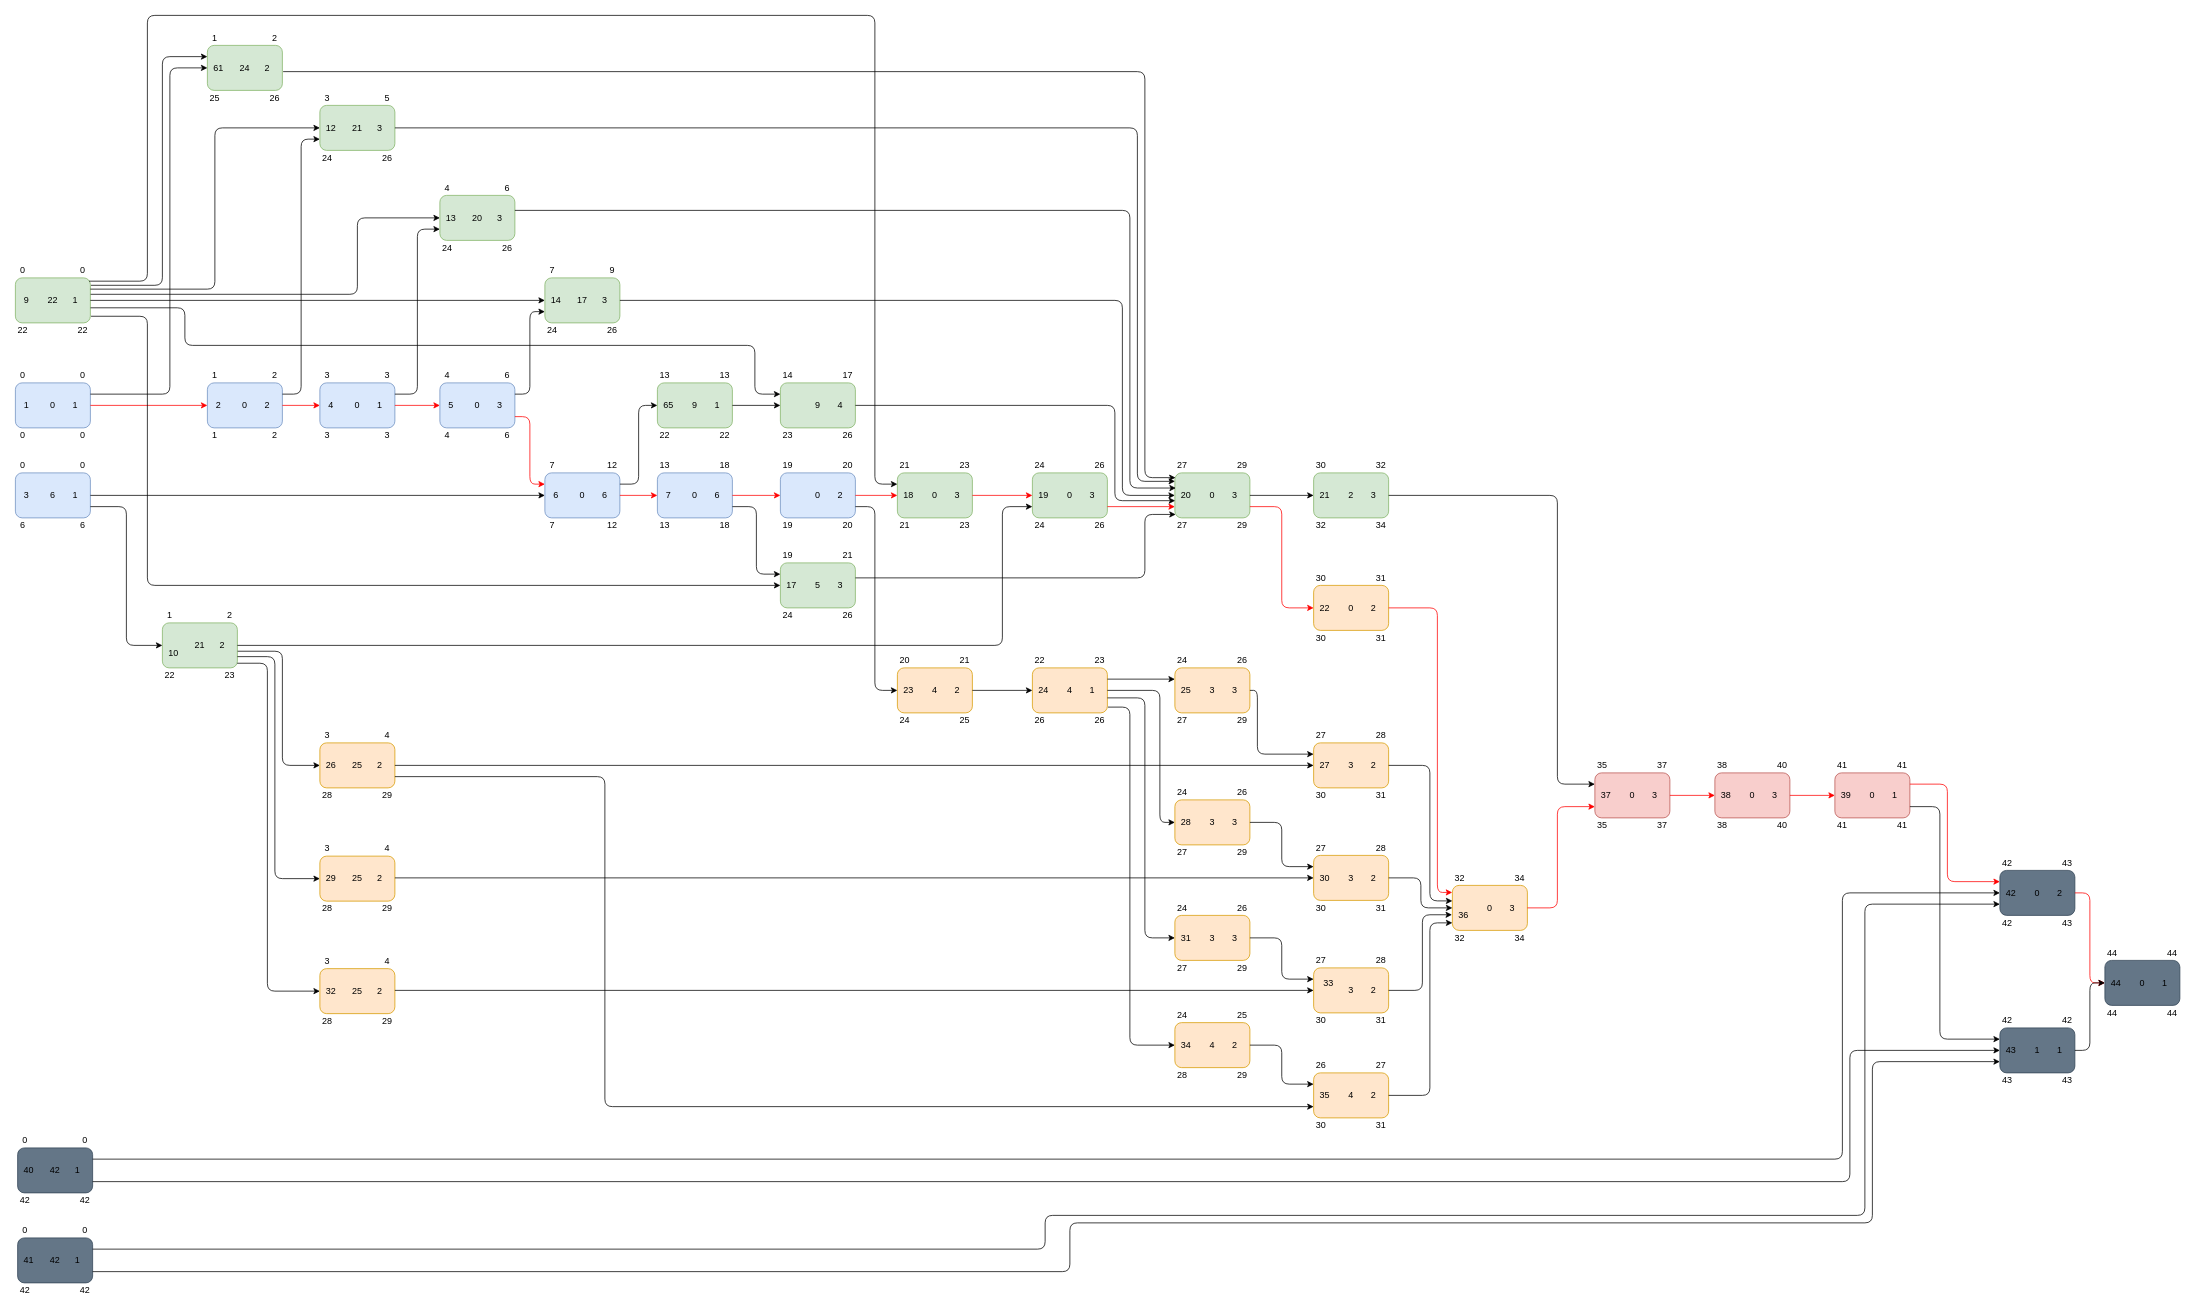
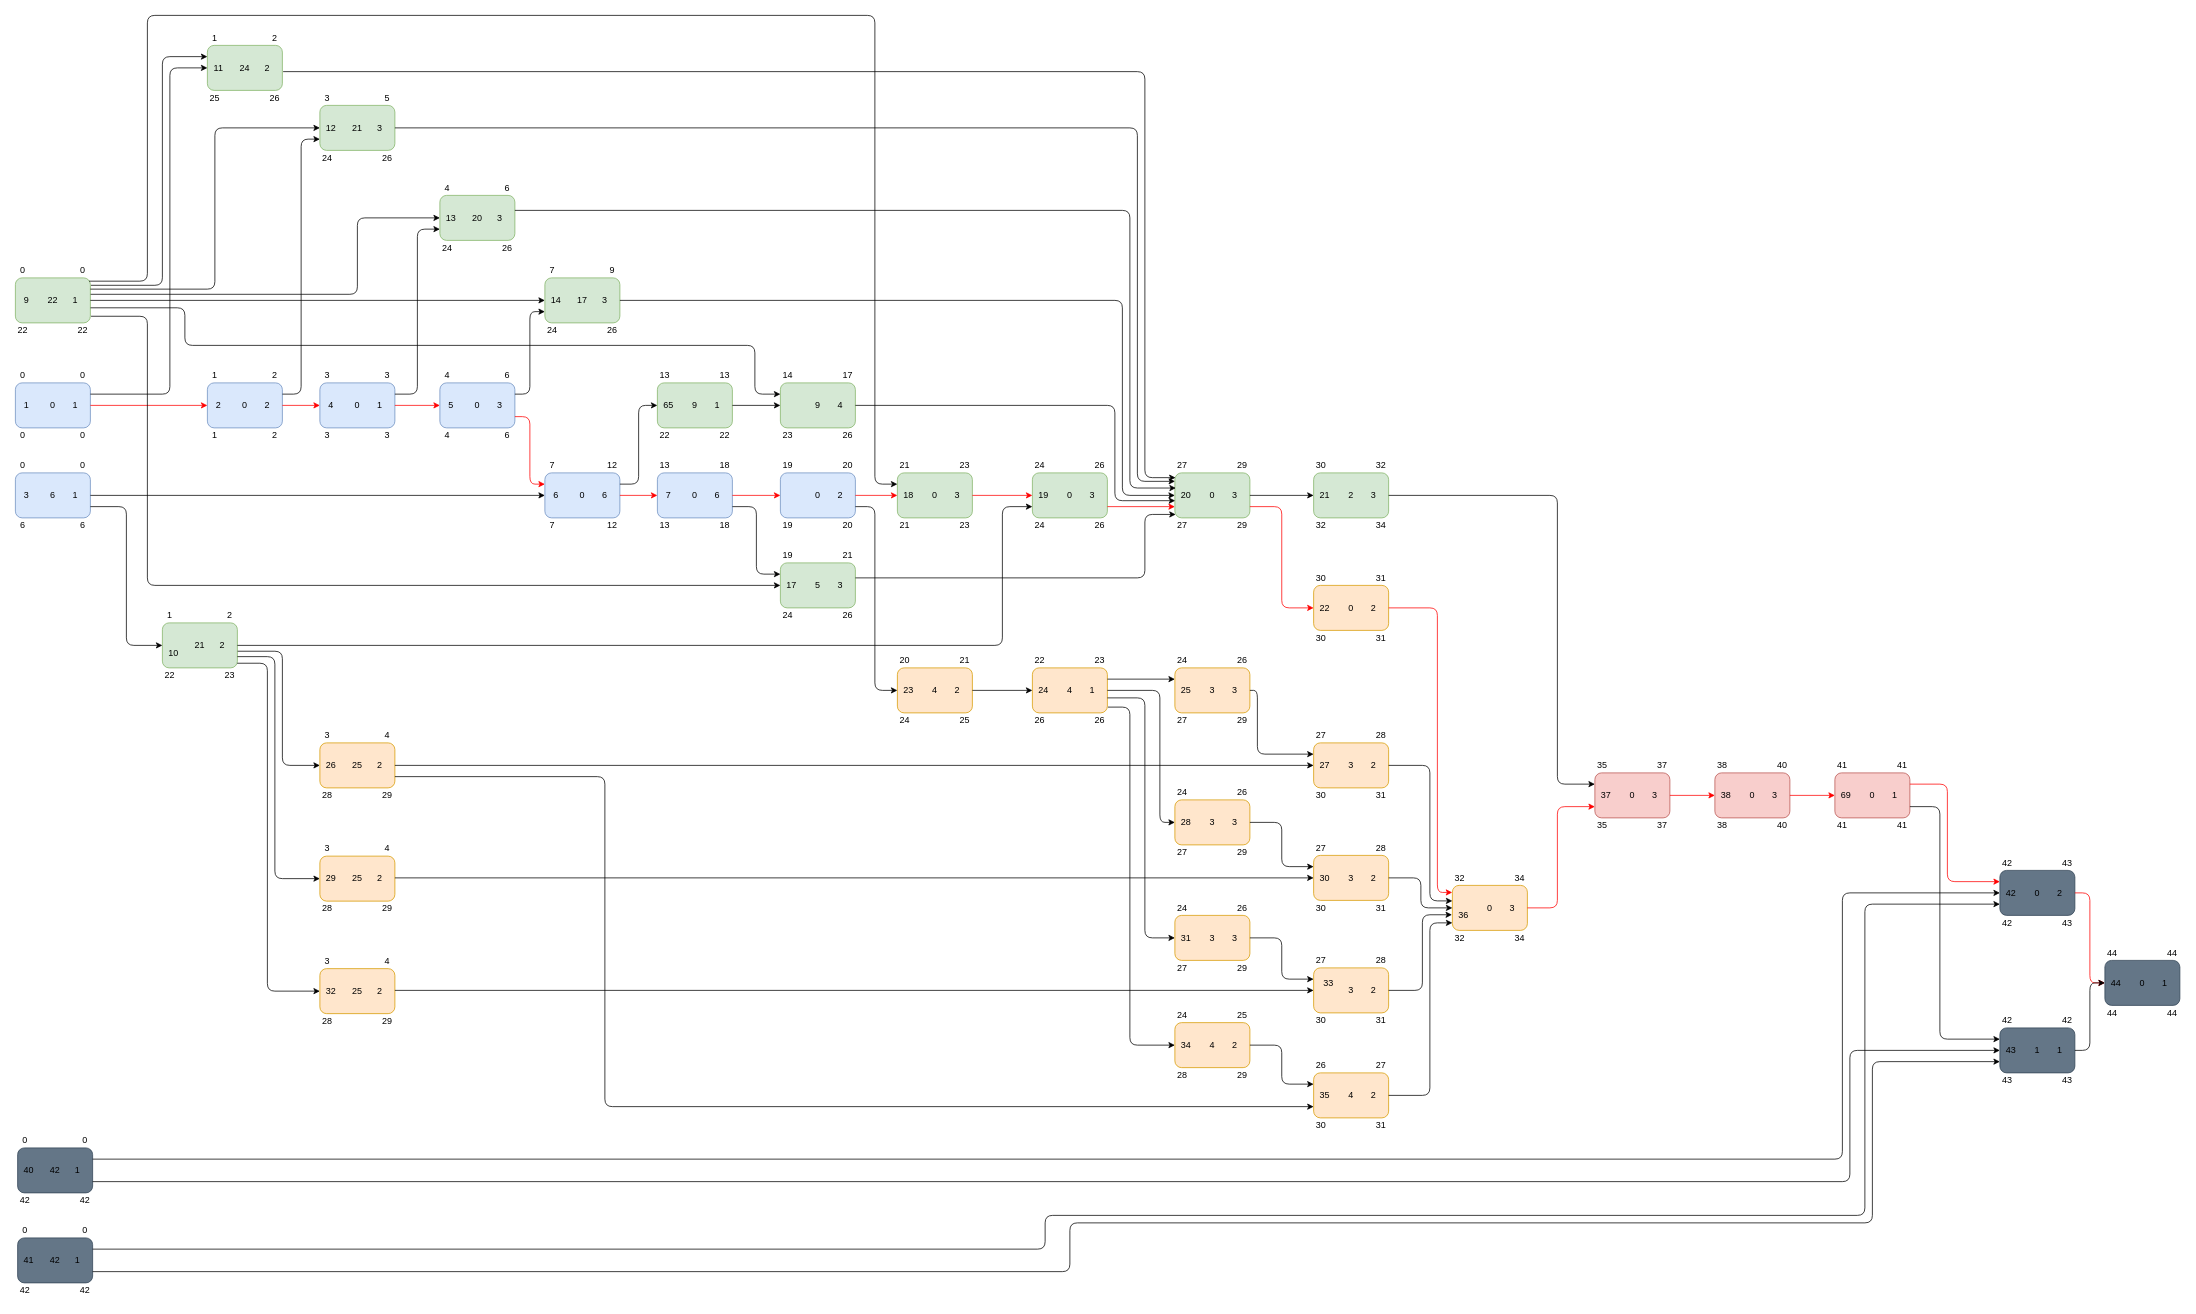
- <mxCell id="88" value="61" style="text;html=1;align=center;verticalAlign=middle;whiteSpace=wrap;rounded=0;" parent="82" vertex="1"><mxGeometry x="5" y="40" width="20" height="20" as="geometry" /></mxCell>
+ <mxCell id="88" value="11" style="text;html=1;align=center;verticalAlign=middle;whiteSpace=wrap;rounded=0;" parent="82" vertex="1"><mxGeometry x="5" y="40" width="20" height="20" as="geometry" /></mxCell>
- <mxCell id="429" value="39" style="text;html=1;align=center;verticalAlign=middle;whiteSpace=wrap;rounded=0;" parent="423" vertex="1"><mxGeometry x="5" y="40" width="20" height="20" as="geometry" /></mxCell>
+ <mxCell id="429" value="69" style="text;html=1;align=center;verticalAlign=middle;whiteSpace=wrap;rounded=0;" parent="423" vertex="1"><mxGeometry x="5" y="40" width="20" height="20" as="geometry" /></mxCell>
